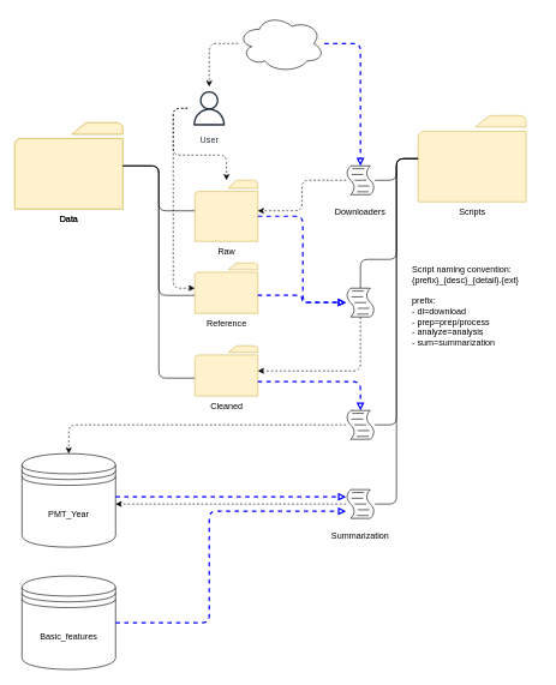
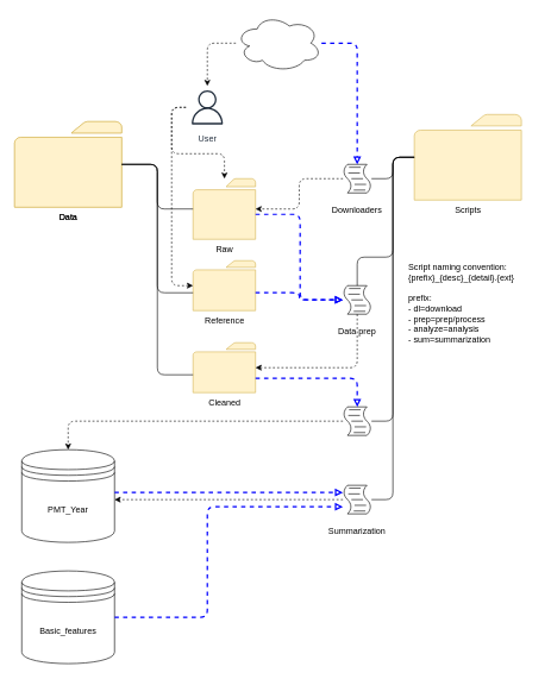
+ <mxCell id="18" value="Data prep" style="text;html=1;strokeColor=none;fillColor=none;align=center;verticalAlign=middle;whiteSpace=wrap;rounded=0;" vertex="1" parent="16"><mxGeometry y="55" width="80" height="20" as="geometry" /></mxCell>
